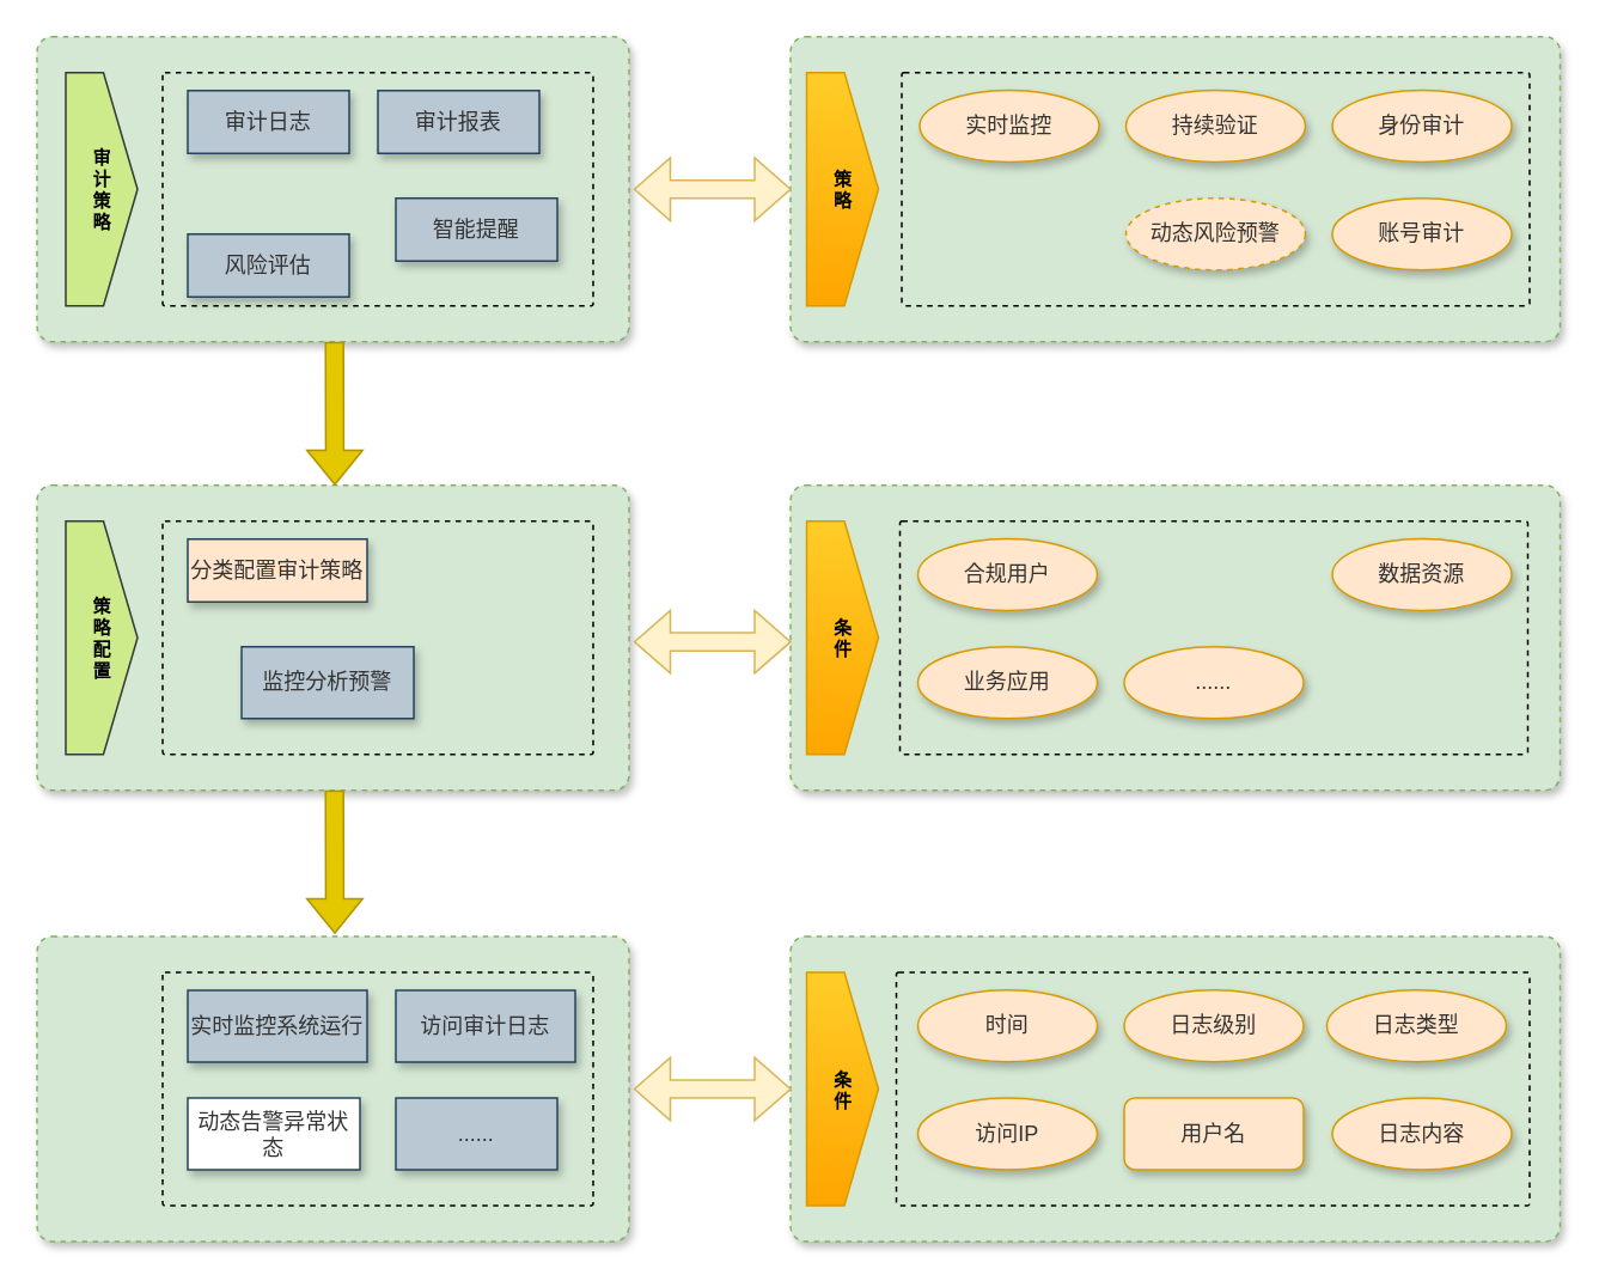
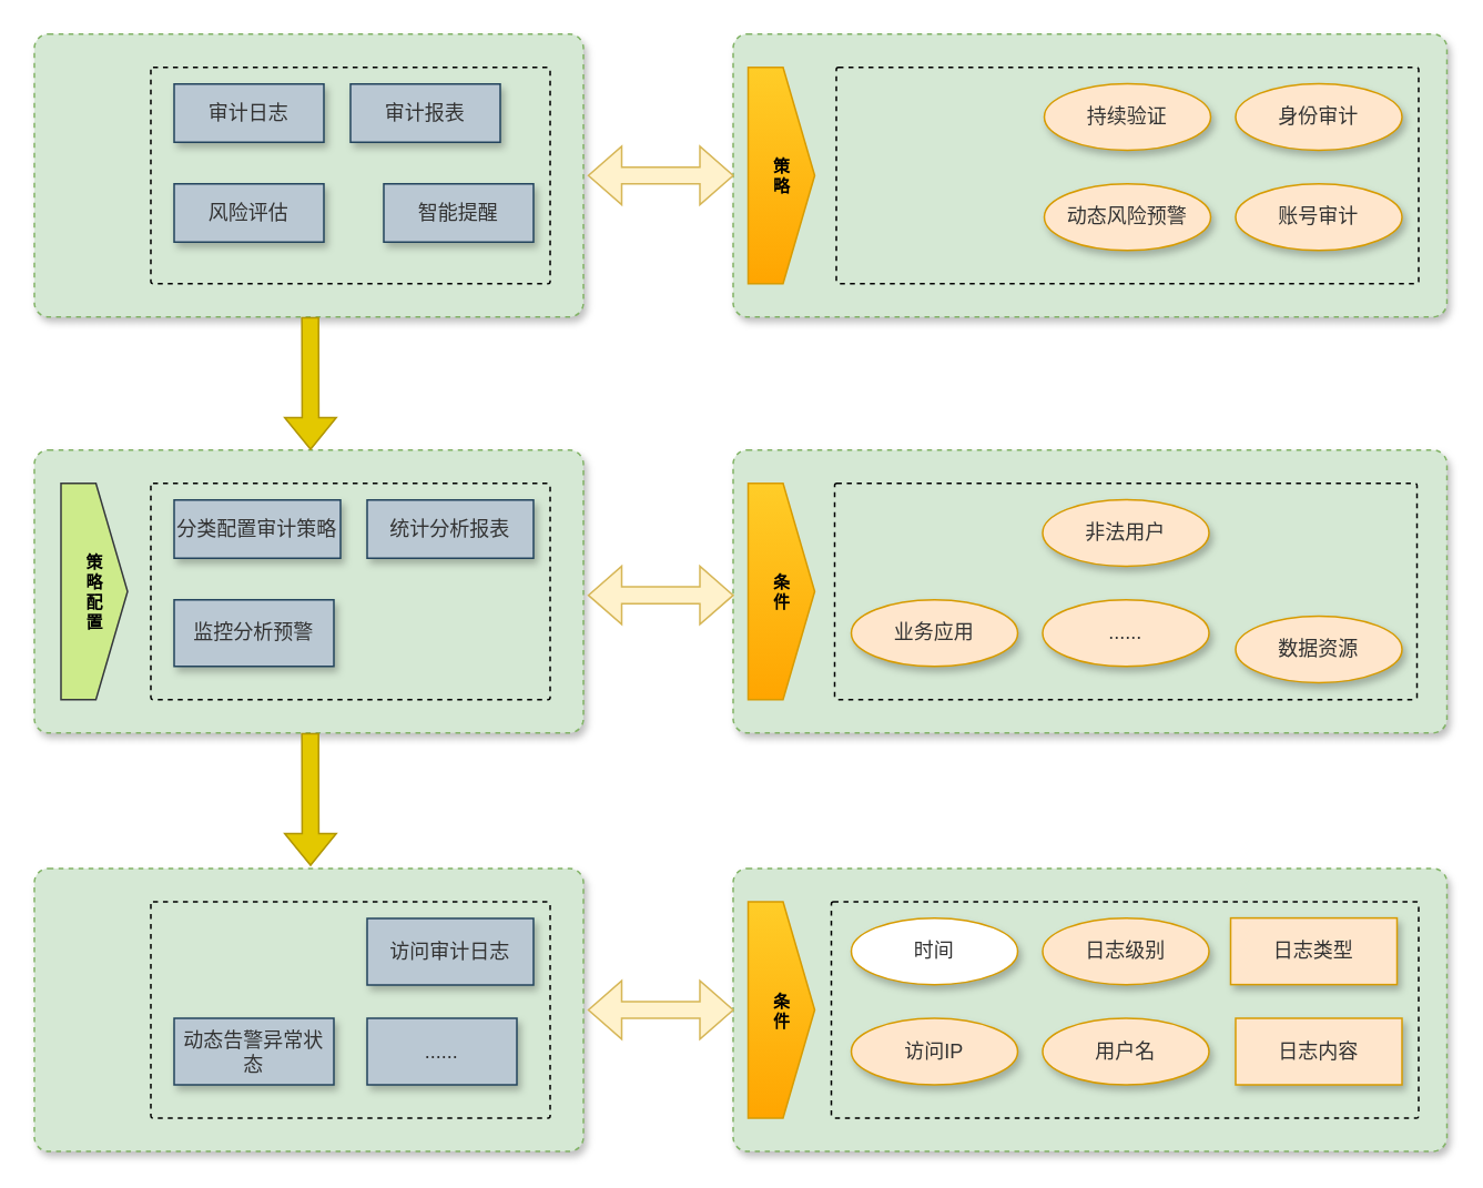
- <mxCell id="8" value="&lt;span style=&quot;color: rgb(51, 51, 51);&quot;&gt;&lt;font style=&quot;font-size: 12px;&quot;&gt;实时监控&lt;/font&gt;&lt;/span&gt;" style="ellipse;whiteSpace=wrap;html=1;shadow=1;fontSize=10;fillColor=#ffe6cc;strokeColor=#d79b00;" vertex="1" parent="1"><mxGeometry x="512" y="49.75" width="100" height="40" as="geometry" /></mxCell>
- <mxCell id="33" value="&lt;b&gt;审&lt;br&gt;计&lt;br&gt;策&lt;br&gt;略&lt;/b&gt;" style="html=1;shadow=0;dashed=0;align=center;verticalAlign=middle;shape=mxgraph.arrows2.arrow;dy=0;dx=19;notch=0;fontSize=10;fillColor=#cdeb8b;strokeColor=#36393d;" vertex="1" parent="1"><mxGeometry x="36" y="40" width="40" height="130" as="geometry" /></mxCell>
- <mxCell id="32" value="&lt;font style=&quot;font-size: 12px;&quot; color=&quot;#333333&quot;&gt;智能提醒&lt;/font&gt;" style="rounded=0;whiteSpace=wrap;html=1;shadow=1;fontSize=11;strokeColor=#23445d;strokeWidth=1;fillColor=#bac8d3;" vertex="1" parent="1"><mxGeometry x="220" y="110" width="90" height="35" as="geometry" /></mxCell>
+ <mxCell id="32" value="&lt;font style=&quot;font-size: 12px;&quot; color=&quot;#333333&quot;&gt;智能提醒&lt;/font&gt;" style="rounded=0;whiteSpace=wrap;html=1;shadow=1;fontSize=11;strokeColor=#23445d;strokeWidth=1;fillColor=#bac8d3;" vertex="1" parent="1"><mxGeometry x="230" y="110" width="90" height="35" as="geometry" /></mxCell>
- <mxCell id="12" value="&lt;span style=&quot;color: rgb(51, 51, 51);&quot;&gt;&lt;font style=&quot;font-size: 12px;&quot;&gt;动态风险预警&lt;/font&gt;&lt;/span&gt;" style="ellipse;whiteSpace=wrap;html=1;shadow=1;fontSize=10;fillColor=#ffe6cc;strokeColor=#d79b00;dashed=1;" vertex="1" parent="1"><mxGeometry x="627" y="110" width="100" height="40" as="geometry" /></mxCell>
+ <mxCell id="12" value="&lt;span style=&quot;color: rgb(51, 51, 51);&quot;&gt;&lt;font style=&quot;font-size: 12px;&quot;&gt;动态风险预警&lt;/font&gt;&lt;/span&gt;" style="ellipse;whiteSpace=wrap;html=1;shadow=1;fontSize=10;fillColor=#ffe6cc;strokeColor=#d79b00;" vertex="1" parent="1"><mxGeometry x="627" y="110" width="100" height="40" as="geometry" /></mxCell>
- <mxCell id="50" value="&lt;span style=&quot;color: rgb(51, 51, 51);&quot;&gt;&lt;font style=&quot;font-size: 12px;&quot;&gt;风险评估&lt;/font&gt;&lt;/span&gt;" style="rounded=0;whiteSpace=wrap;html=1;shadow=1;fontSize=11;strokeColor=#23445d;strokeWidth=1;fillColor=#bac8d3;" vertex="1" parent="1"><mxGeometry x="104" y="130" width="90" height="35" as="geometry" /></mxCell>
+ <mxCell id="50" value="&lt;span style=&quot;color: rgb(51, 51, 51);&quot;&gt;&lt;font style=&quot;font-size: 12px;&quot;&gt;风险评估&lt;/font&gt;&lt;/span&gt;" style="rounded=0;whiteSpace=wrap;html=1;shadow=1;fontSize=11;strokeColor=#23445d;strokeWidth=1;fillColor=#bac8d3;" vertex="1" parent="1"><mxGeometry x="104" y="110" width="90" height="35" as="geometry" /></mxCell>
- <mxCell id="38" value="&lt;span style=&quot;color: rgb(51, 51, 51);&quot;&gt;&lt;font style=&quot;font-size: 12px;&quot;&gt;分类配置审计策略&lt;/font&gt;&lt;/span&gt;" style="rounded=0;whiteSpace=wrap;html=1;shadow=1;fontSize=11;strokeColor=#23445d;strokeWidth=1;fillColor=#ffe6cc;" vertex="1" parent="1"><mxGeometry x="104" y="300" width="100" height="35" as="geometry" /></mxCell>
+ <mxCell id="38" value="&lt;span style=&quot;color: rgb(51, 51, 51);&quot;&gt;&lt;font style=&quot;font-size: 12px;&quot;&gt;分类配置审计策略&lt;/font&gt;&lt;/span&gt;" style="rounded=0;whiteSpace=wrap;html=1;shadow=1;fontSize=11;strokeColor=#23445d;strokeWidth=1;fillColor=#bac8d3;" vertex="1" parent="1"><mxGeometry x="104" y="300" width="100" height="35" as="geometry" /></mxCell>
+ <mxCell id="39" value="&lt;span style=&quot;color: rgb(51, 51, 51);&quot;&gt;&lt;font style=&quot;font-size: 12px;&quot;&gt;统计分析报表&lt;/font&gt;&lt;/span&gt;" style="rounded=0;whiteSpace=wrap;html=1;shadow=1;fontSize=11;strokeColor=#23445d;strokeWidth=1;fillColor=#bac8d3;" vertex="1" parent="1"><mxGeometry x="220" y="300" width="100" height="35" as="geometry" /></mxCell>
- <mxCell id="15" value="&lt;span style=&quot;color: rgb(51, 51, 51);&quot;&gt;&lt;font style=&quot;font-size: 12px;&quot;&gt;合规用户&lt;/font&gt;&lt;/span&gt;" style="ellipse;whiteSpace=wrap;html=1;shadow=1;fontSize=10;fillColor=#ffe6cc;strokeColor=#d79b00;" vertex="1" parent="1"><mxGeometry x="511" y="299.75" width="100" height="40" as="geometry" /></mxCell>
+ <mxCell id="16" value="&lt;span style=&quot;color: rgb(51, 51, 51);&quot;&gt;&lt;font style=&quot;font-size: 12px;&quot;&gt;非法用户&lt;/font&gt;&lt;/span&gt;" style="ellipse;whiteSpace=wrap;html=1;shadow=1;fontSize=10;fillColor=#ffe6cc;strokeColor=#d79b00;" vertex="1" parent="1"><mxGeometry x="626" y="299.75" width="100" height="40" as="geometry" /></mxCell>
- <mxCell id="17" value="&lt;span style=&quot;color: rgb(51, 51, 51);&quot;&gt;&lt;font style=&quot;font-size: 12px;&quot;&gt;数据资源&lt;/font&gt;&lt;/span&gt;" style="ellipse;whiteSpace=wrap;html=1;shadow=1;fontSize=10;fillColor=#ffe6cc;strokeColor=#d79b00;" vertex="1" parent="1"><mxGeometry x="742" y="299.75" width="100" height="40" as="geometry" /></mxCell>
+ <mxCell id="17" value="&lt;span style=&quot;color: rgb(51, 51, 51);&quot;&gt;&lt;font style=&quot;font-size: 12px;&quot;&gt;数据资源&lt;/font&gt;&lt;/span&gt;" style="ellipse;whiteSpace=wrap;html=1;shadow=1;fontSize=10;fillColor=#ffe6cc;strokeColor=#d79b00;" vertex="1" parent="1"><mxGeometry x="742" y="369.75" width="100" height="40" as="geometry" /></mxCell>
- <mxCell id="40" value="&lt;span style=&quot;color: rgb(51, 51, 51);&quot;&gt;&lt;font style=&quot;font-size: 12px;&quot;&gt;监控分析预警&lt;/font&gt;&lt;/span&gt;" style="rounded=0;whiteSpace=wrap;html=1;shadow=1;fontSize=11;strokeColor=#23445d;strokeWidth=1;fillColor=#bac8d3;" vertex="1" parent="1"><mxGeometry x="134" y="360" width="96" height="40" as="geometry" /></mxCell>
+ <mxCell id="40" value="&lt;span style=&quot;color: rgb(51, 51, 51);&quot;&gt;&lt;font style=&quot;font-size: 12px;&quot;&gt;监控分析预警&lt;/font&gt;&lt;/span&gt;" style="rounded=0;whiteSpace=wrap;html=1;shadow=1;fontSize=11;strokeColor=#23445d;strokeWidth=1;fillColor=#bac8d3;" vertex="1" parent="1"><mxGeometry x="104" y="360" width="96" height="40" as="geometry" /></mxCell>
- <mxCell id="44" value="&lt;span style=&quot;color: rgb(51, 51, 51);&quot;&gt;&lt;font style=&quot;font-size: 12px;&quot;&gt;实时监控系统运行&lt;/font&gt;&lt;/span&gt;" style="rounded=0;whiteSpace=wrap;html=1;shadow=1;fontSize=11;strokeColor=#23445d;strokeWidth=1;fillColor=#bac8d3;" vertex="1" parent="1"><mxGeometry x="104" y="551.5" width="100" height="40" as="geometry" /></mxCell>
- <mxCell id="23" value="&lt;font style=&quot;font-size: 12px;&quot; color=&quot;#333333&quot;&gt;时间&lt;/font&gt;" style="ellipse;whiteSpace=wrap;html=1;shadow=1;fontSize=10;fillColor=#ffe6cc;strokeColor=#d79b00;" vertex="1" parent="1"><mxGeometry x="511" y="551.25" width="100" height="40" as="geometry" /></mxCell>
+ <mxCell id="23" value="&lt;font style=&quot;font-size: 12px;&quot; color=&quot;#333333&quot;&gt;时间&lt;/font&gt;" style="ellipse;whiteSpace=wrap;html=1;shadow=1;fontSize=10;fillColor=#ffffff;strokeColor=#d79b00;" vertex="1" parent="1"><mxGeometry x="511" y="551.25" width="100" height="40" as="geometry" /></mxCell>
- <mxCell id="25" value="&lt;span style=&quot;color: rgb(51, 51, 51);&quot;&gt;&lt;font style=&quot;font-size: 12px;&quot;&gt;日志类型&lt;/font&gt;&lt;/span&gt;" style="ellipse;whiteSpace=wrap;html=1;shadow=1;fontSize=10;fillColor=#ffe6cc;strokeColor=#d79b00;" vertex="1" parent="1"><mxGeometry x="739" y="551.25" width="100" height="40" as="geometry" /></mxCell>
+ <mxCell id="25" value="&lt;span style=&quot;color: rgb(51, 51, 51);&quot;&gt;&lt;font style=&quot;font-size: 12px;&quot;&gt;日志类型&lt;/font&gt;&lt;/span&gt;" style="whiteSpace=wrap;html=1;shadow=1;fontSize=10;fillColor=#ffe6cc;strokeColor=#d79b00;rounded=0;" vertex="1" parent="1"><mxGeometry x="739" y="551.25" width="100" height="40" as="geometry" /></mxCell>
- <mxCell id="46" value="&lt;span style=&quot;color: rgb(51, 51, 51);&quot;&gt;&lt;font style=&quot;font-size: 12px;&quot;&gt;动态告警异常状态&lt;/font&gt;&lt;/span&gt;" style="rounded=0;whiteSpace=wrap;html=1;shadow=1;fontSize=11;strokeColor=#23445d;strokeWidth=1;fillColor=#ffffff;" vertex="1" parent="1"><mxGeometry x="104" y="611.5" width="96" height="40" as="geometry" /></mxCell>
+ <mxCell id="46" value="&lt;span style=&quot;color: rgb(51, 51, 51);&quot;&gt;&lt;font style=&quot;font-size: 12px;&quot;&gt;动态告警异常状态&lt;/font&gt;&lt;/span&gt;" style="rounded=0;whiteSpace=wrap;html=1;shadow=1;fontSize=11;strokeColor=#23445d;strokeWidth=1;fillColor=#bac8d3;" vertex="1" parent="1"><mxGeometry x="104" y="611.5" width="96" height="40" as="geometry" /></mxCell>
- <mxCell id="28" value="&lt;font style=&quot;font-size: 12px;&quot; color=&quot;#333333&quot;&gt;用户名&lt;/font&gt;" style="whiteSpace=wrap;html=1;shadow=1;fontSize=10;fillColor=#ffe6cc;strokeColor=#d79b00;rounded=1;" vertex="1" parent="1"><mxGeometry x="626" y="611.5" width="100" height="40" as="geometry" /></mxCell>
+ <mxCell id="28" value="&lt;font style=&quot;font-size: 12px;&quot; color=&quot;#333333&quot;&gt;用户名&lt;/font&gt;" style="ellipse;whiteSpace=wrap;html=1;shadow=1;fontSize=10;fillColor=#ffe6cc;strokeColor=#d79b00;" vertex="1" parent="1"><mxGeometry x="626" y="611.5" width="100" height="40" as="geometry" /></mxCell>
- <mxCell id="26" value="&lt;span style=&quot;color: rgb(51, 51, 51);&quot;&gt;&lt;font style=&quot;font-size: 12px;&quot;&gt;日志内容&lt;/font&gt;&lt;/span&gt;" style="ellipse;whiteSpace=wrap;html=1;shadow=1;fontSize=10;fillColor=#ffe6cc;strokeColor=#d79b00;" vertex="1" parent="1"><mxGeometry x="742" y="611.5" width="100" height="40" as="geometry" /></mxCell>
+ <mxCell id="26" value="&lt;span style=&quot;color: rgb(51, 51, 51);&quot;&gt;&lt;font style=&quot;font-size: 12px;&quot;&gt;日志内容&lt;/font&gt;&lt;/span&gt;" style="whiteSpace=wrap;html=1;shadow=1;fontSize=10;fillColor=#ffe6cc;strokeColor=#d79b00;rounded=0;" vertex="1" parent="1"><mxGeometry x="742" y="611.5" width="100" height="40" as="geometry" /></mxCell>
